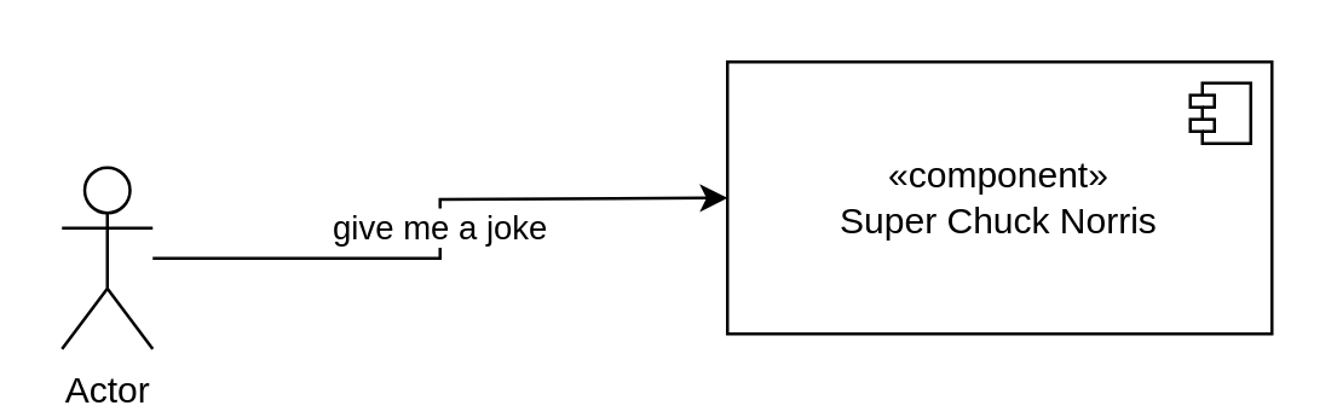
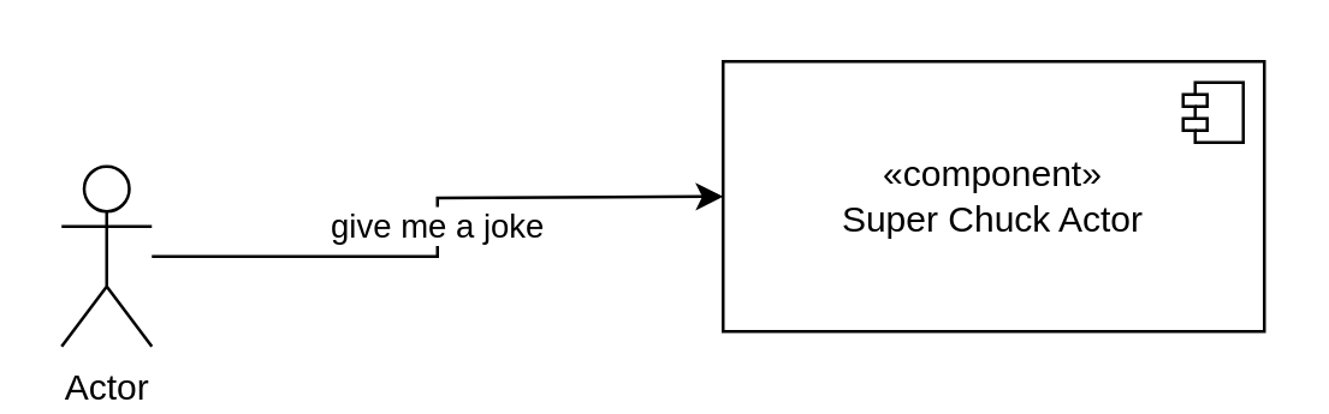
- <mxCell id="4" value="«component»&lt;br&gt;Super Chuck Norris" style="html=1;dropTarget=0;whiteSpace=wrap;" parent="1" vertex="1"><mxGeometry x="240" y="20" width="180" height="90" as="geometry" /></mxCell>
+ <mxCell id="4" value="«component»&lt;br&gt;Super Chuck Actor" style="html=1;dropTarget=0;whiteSpace=wrap;" parent="1" vertex="1"><mxGeometry x="240" y="20" width="180" height="90" as="geometry" /></mxCell>
